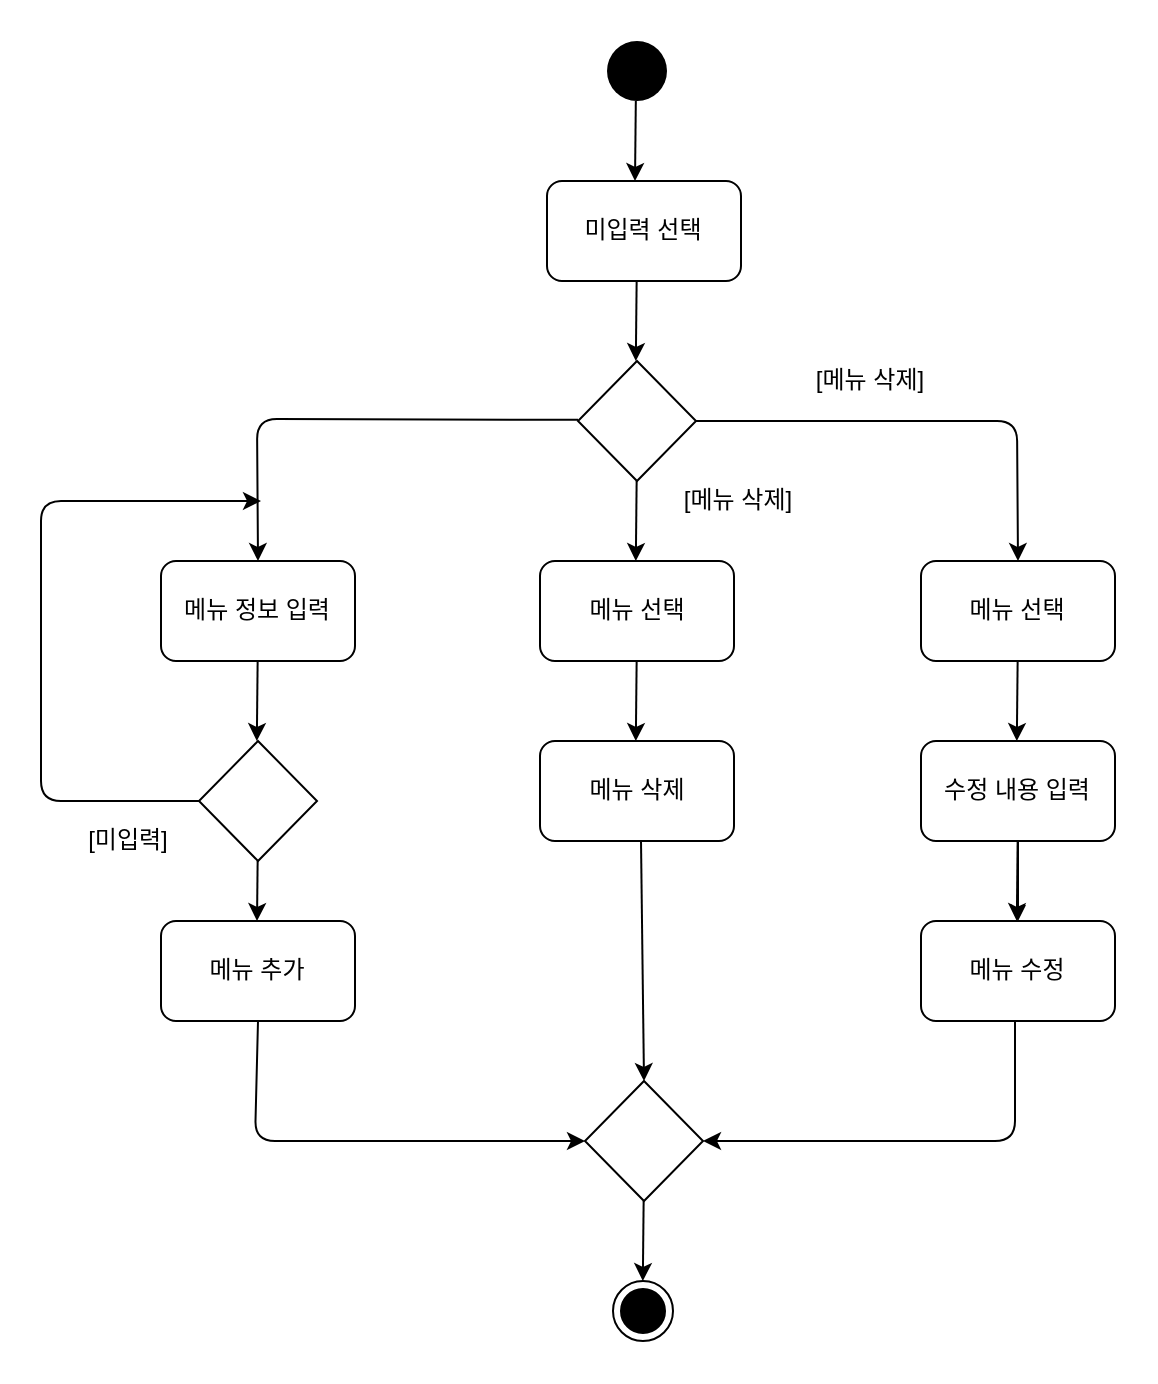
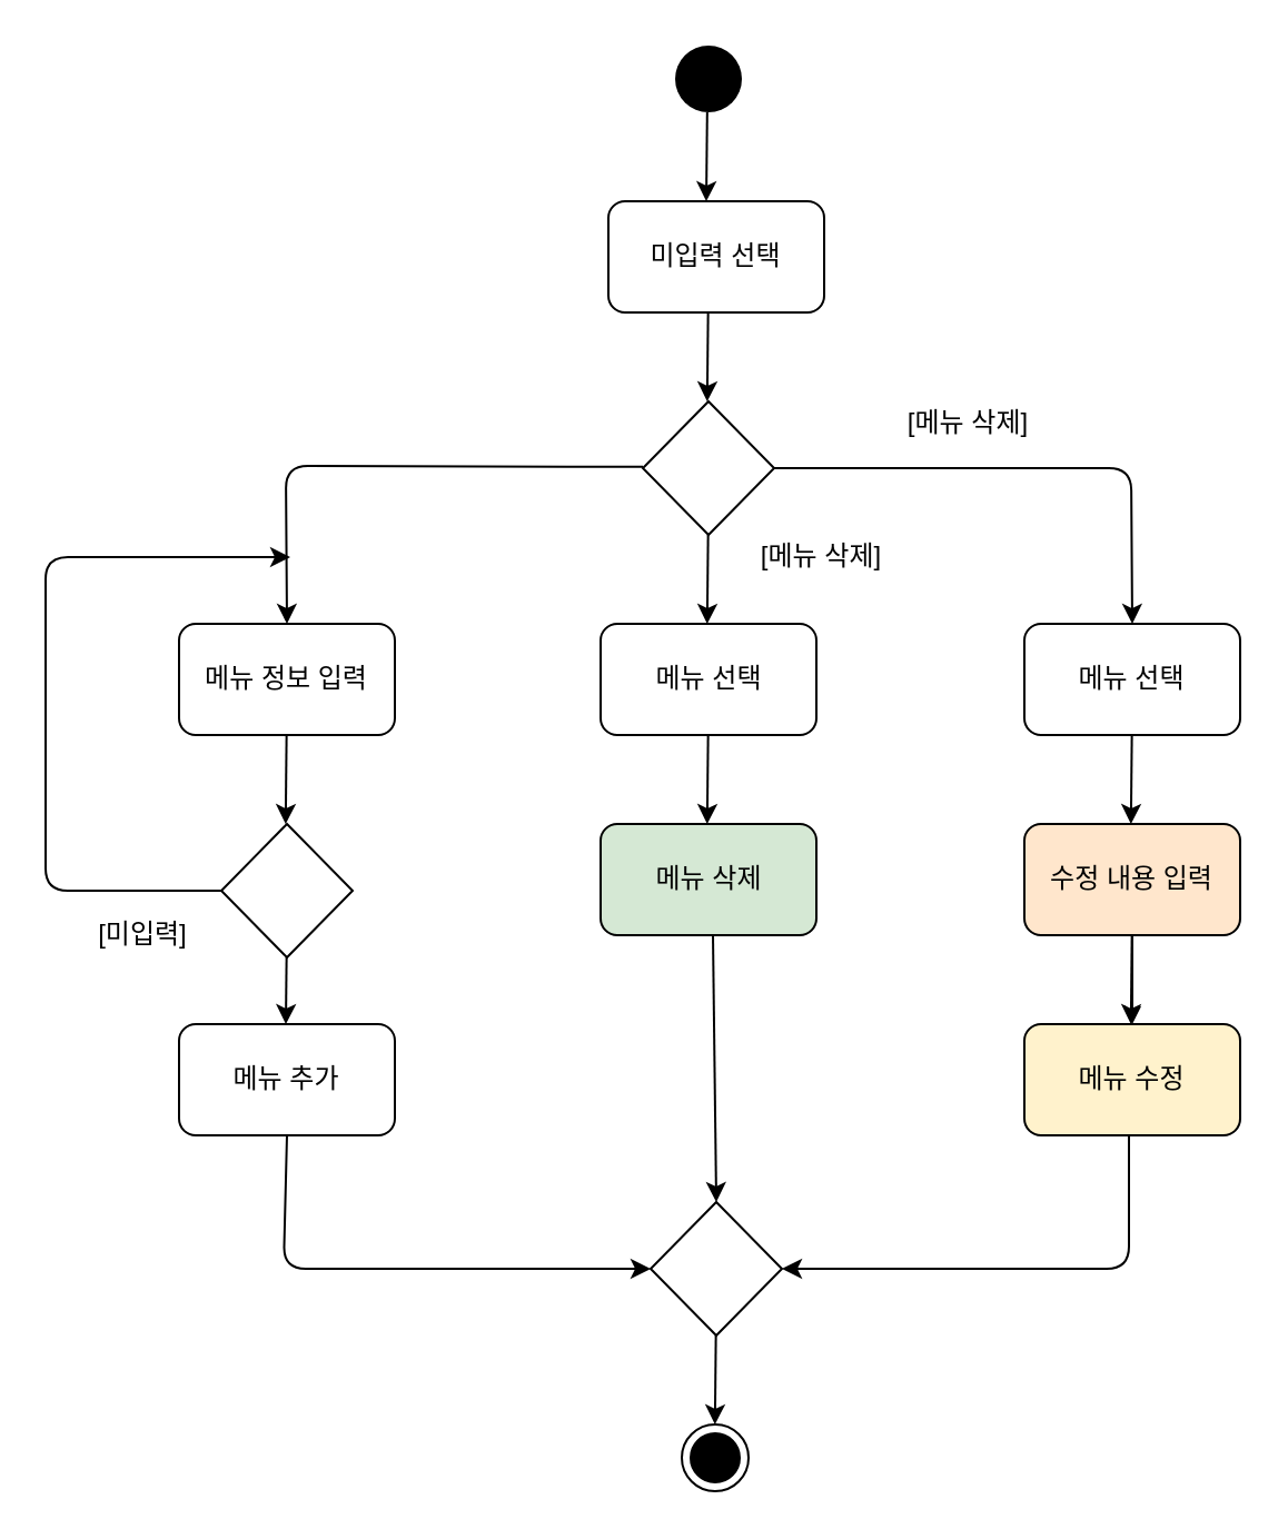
- <mxCell id="16" value="메뉴 삭제" style="rounded=1;whiteSpace=wrap;html=1;" vertex="1" parent="1"><mxGeometry x="269.5" y="370" width="97" height="50" as="geometry" /></mxCell>
+ <mxCell id="16" value="메뉴 삭제" style="rounded=1;whiteSpace=wrap;html=1;fillColor=#d5e8d4;" vertex="1" parent="1"><mxGeometry x="269.5" y="370" width="97" height="50" as="geometry" /></mxCell>
- <mxCell id="18" value="수정 내용 입력" style="rounded=1;whiteSpace=wrap;html=1;" vertex="1" parent="1"><mxGeometry x="460" y="370" width="97" height="50" as="geometry" /></mxCell>
+ <mxCell id="18" value="수정 내용 입력" style="rounded=1;whiteSpace=wrap;html=1;fillColor=#ffe6cc;" vertex="1" parent="1"><mxGeometry x="460" y="370" width="97" height="50" as="geometry" /></mxCell>
- <mxCell id="20" value="메뉴 수정" style="rounded=1;whiteSpace=wrap;html=1;" vertex="1" parent="1"><mxGeometry x="460" y="460" width="97" height="50" as="geometry" /></mxCell>
+ <mxCell id="20" value="메뉴 수정" style="rounded=1;whiteSpace=wrap;html=1;fillColor=#fff2cc;" vertex="1" parent="1"><mxGeometry x="460" y="460" width="97" height="50" as="geometry" /></mxCell>
